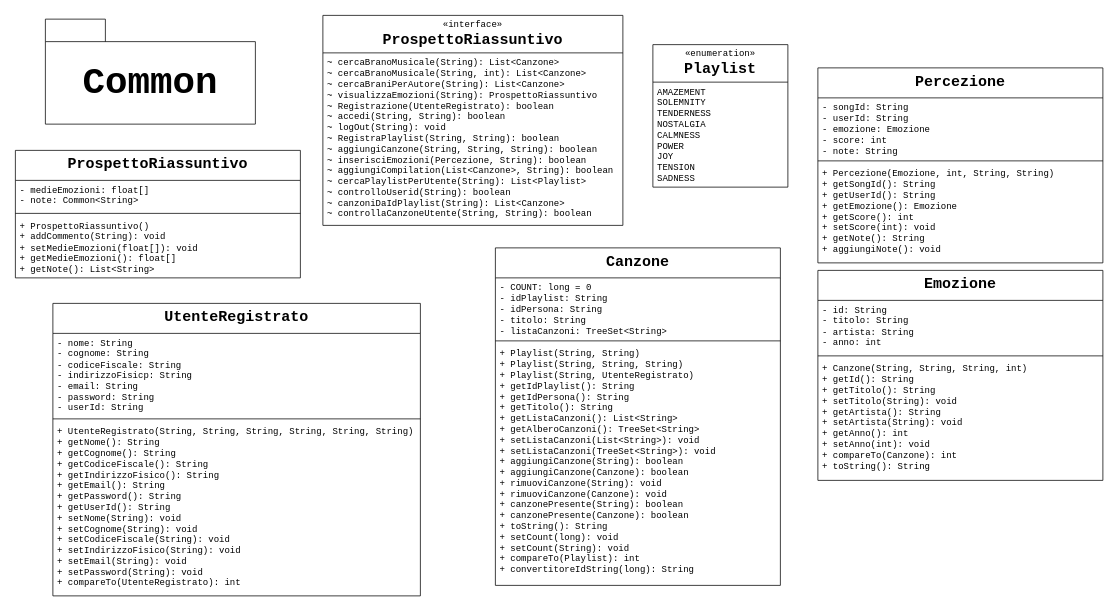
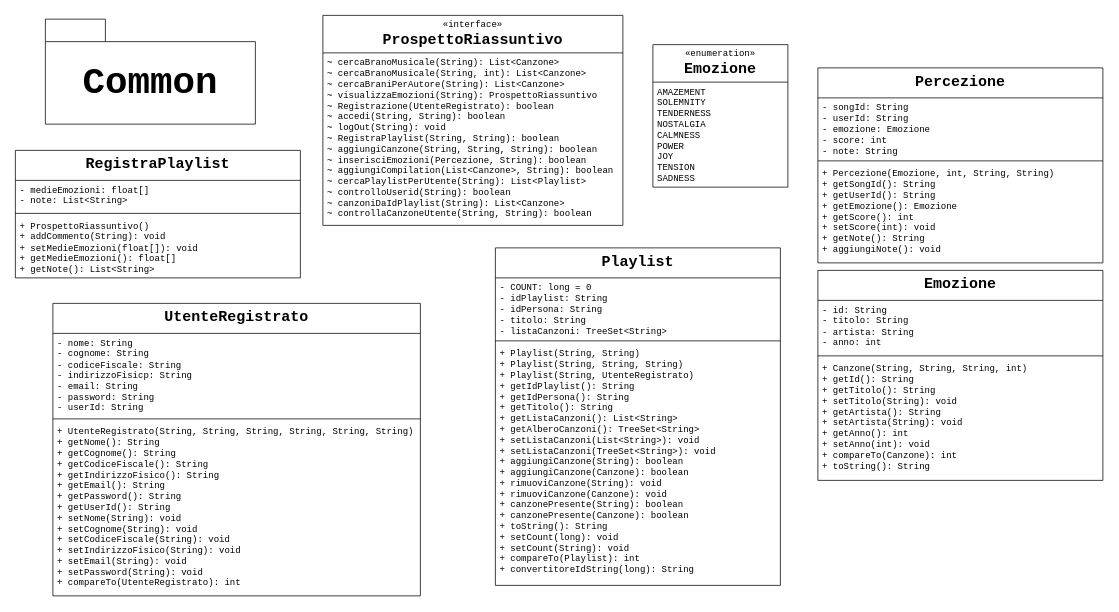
- <mxCell id="4" value="«enumeration»&lt;br style=&quot;border-color: var(--border-color);&quot;&gt;&lt;b style=&quot;border-color: var(--border-color);&quot;&gt;&lt;font style=&quot;border-color: var(--border-color); font-size: 20px;&quot;&gt;Playlist&lt;/font&gt;&lt;/b&gt;" style="swimlane;fontStyle=0;childLayout=stackLayout;horizontal=1;startSize=50;fillColor=none;horizontalStack=0;resizeParent=1;resizeParentMax=0;resizeLast=0;collapsible=1;marginBottom=0;whiteSpace=wrap;html=1;fontFamily=Courier New;" vertex="1" parent="1"><mxGeometry x="870" y="59" width="180" height="190" as="geometry" /></mxCell>
+ <mxCell id="4" value="«enumeration»&lt;br style=&quot;border-color: var(--border-color);&quot;&gt;&lt;b style=&quot;border-color: var(--border-color);&quot;&gt;&lt;font style=&quot;border-color: var(--border-color); font-size: 20px;&quot;&gt;Emozione&lt;/font&gt;&lt;/b&gt;" style="swimlane;fontStyle=0;childLayout=stackLayout;horizontal=1;startSize=50;fillColor=none;horizontalStack=0;resizeParent=1;resizeParentMax=0;resizeLast=0;collapsible=1;marginBottom=0;whiteSpace=wrap;html=1;fontFamily=Courier New;" vertex="1" parent="1"><mxGeometry x="870" y="59" width="180" height="190" as="geometry" /></mxCell>
- <mxCell id="18" value="&lt;b style=&quot;border-color: var(--border-color);&quot;&gt;&lt;font style=&quot;border-color: var(--border-color); font-size: 20px;&quot;&gt;ProspettoRiassuntivo&lt;/font&gt;&lt;/b&gt;" style="swimlane;fontStyle=1;align=center;verticalAlign=top;childLayout=stackLayout;horizontal=1;startSize=40;horizontalStack=0;resizeParent=1;resizeParentMax=0;resizeLast=0;collapsible=1;marginBottom=0;whiteSpace=wrap;html=1;fontFamily=Courier New;" vertex="1" parent="1"><mxGeometry x="20" y="200" width="380" height="170" as="geometry" /></mxCell>
+ <mxCell id="18" value="&lt;b style=&quot;border-color: var(--border-color);&quot;&gt;&lt;font style=&quot;border-color: var(--border-color); font-size: 20px;&quot;&gt;RegistraPlaylist&lt;/font&gt;&lt;/b&gt;" style="swimlane;fontStyle=1;align=center;verticalAlign=top;childLayout=stackLayout;horizontal=1;startSize=40;horizontalStack=0;resizeParent=1;resizeParentMax=0;resizeLast=0;collapsible=1;marginBottom=0;whiteSpace=wrap;html=1;fontFamily=Courier New;" vertex="1" parent="1"><mxGeometry x="20" y="200" width="380" height="170" as="geometry" /></mxCell>
- <mxCell id="19" value="- medieEmozioni: float[]&lt;br&gt;- note: Common&amp;lt;String&amp;gt;" style="text;strokeColor=none;fillColor=none;align=left;verticalAlign=top;spacingLeft=4;spacingRight=4;overflow=hidden;rotatable=0;points=[[0,0.5],[1,0.5]];portConstraint=eastwest;whiteSpace=wrap;html=1;fontFamily=Courier New;" vertex="1" parent="18"><mxGeometry y="40" width="380" height="40" as="geometry" /></mxCell>
+ <mxCell id="19" value="- medieEmozioni: float[]&lt;br&gt;- note: List&amp;lt;String&amp;gt;" style="text;strokeColor=none;fillColor=none;align=left;verticalAlign=top;spacingLeft=4;spacingRight=4;overflow=hidden;rotatable=0;points=[[0,0.5],[1,0.5]];portConstraint=eastwest;whiteSpace=wrap;html=1;fontFamily=Courier New;" vertex="1" parent="18"><mxGeometry y="40" width="380" height="40" as="geometry" /></mxCell>
- <mxCell id="14" value="&lt;b style=&quot;border-color: var(--border-color);&quot;&gt;&lt;font style=&quot;border-color: var(--border-color); font-size: 20px;&quot;&gt;Canzone&lt;/font&gt;&lt;/b&gt;" style="swimlane;fontStyle=1;align=center;verticalAlign=top;childLayout=stackLayout;horizontal=1;startSize=40;horizontalStack=0;resizeParent=1;resizeParentMax=0;resizeLast=0;collapsible=1;marginBottom=0;whiteSpace=wrap;html=1;fontFamily=Courier New;" vertex="1" parent="1"><mxGeometry x="660" y="330" width="380" height="450" as="geometry" /></mxCell>
+ <mxCell id="14" value="&lt;b style=&quot;border-color: var(--border-color);&quot;&gt;&lt;font style=&quot;border-color: var(--border-color); font-size: 20px;&quot;&gt;Playlist&lt;/font&gt;&lt;/b&gt;" style="swimlane;fontStyle=1;align=center;verticalAlign=top;childLayout=stackLayout;horizontal=1;startSize=40;horizontalStack=0;resizeParent=1;resizeParentMax=0;resizeLast=0;collapsible=1;marginBottom=0;whiteSpace=wrap;html=1;fontFamily=Courier New;" vertex="1" parent="1"><mxGeometry x="660" y="330" width="380" height="450" as="geometry" /></mxCell>
